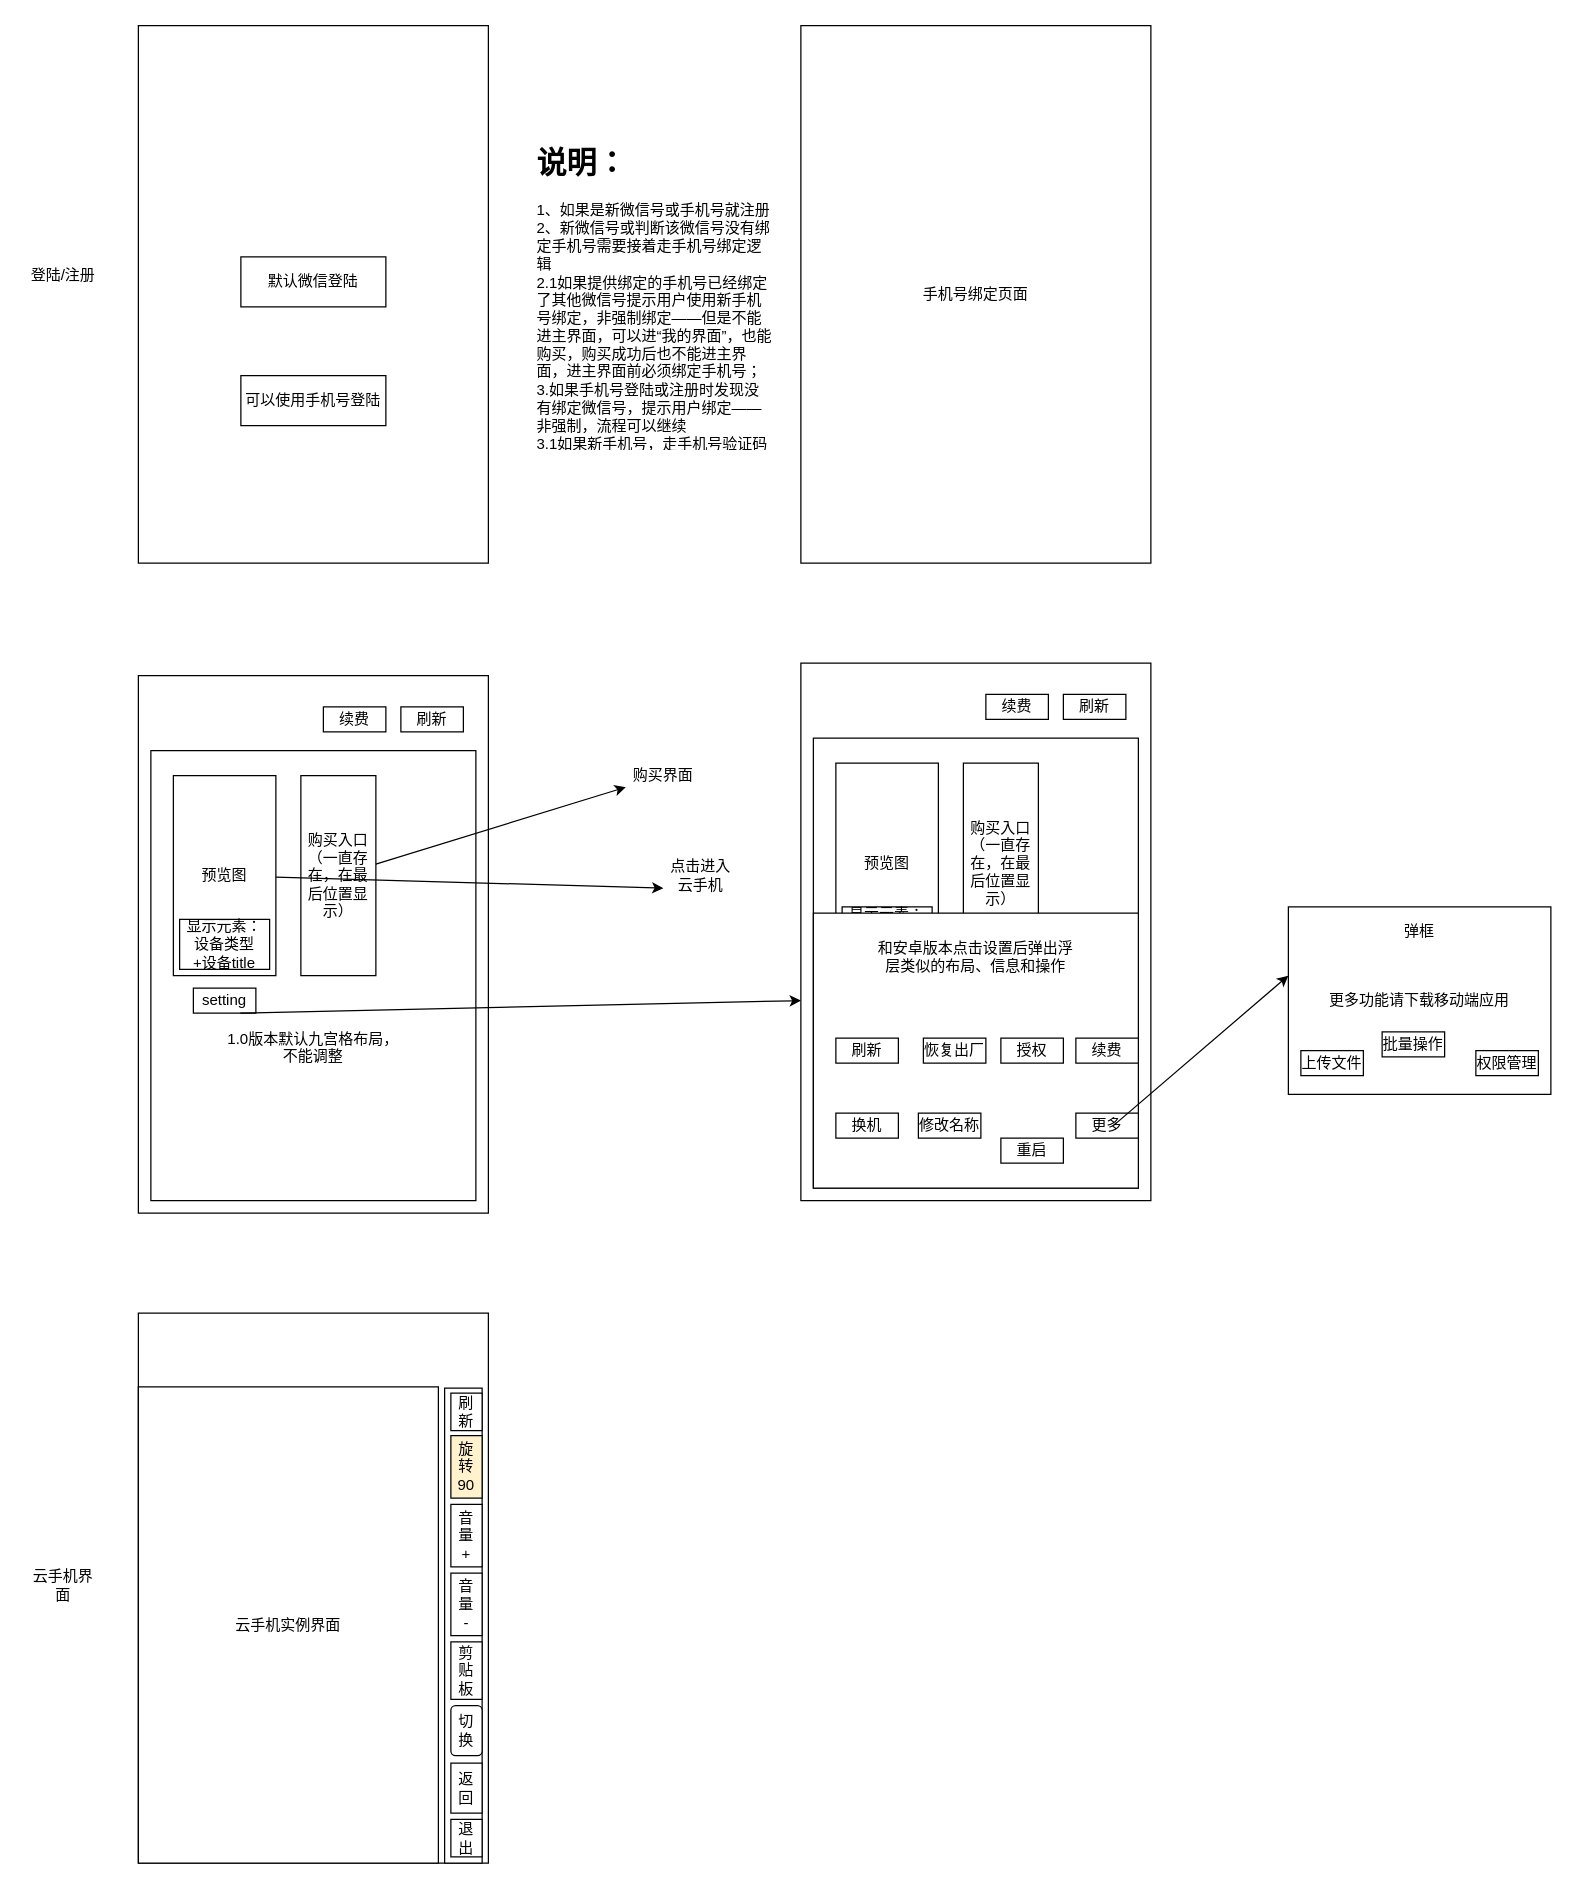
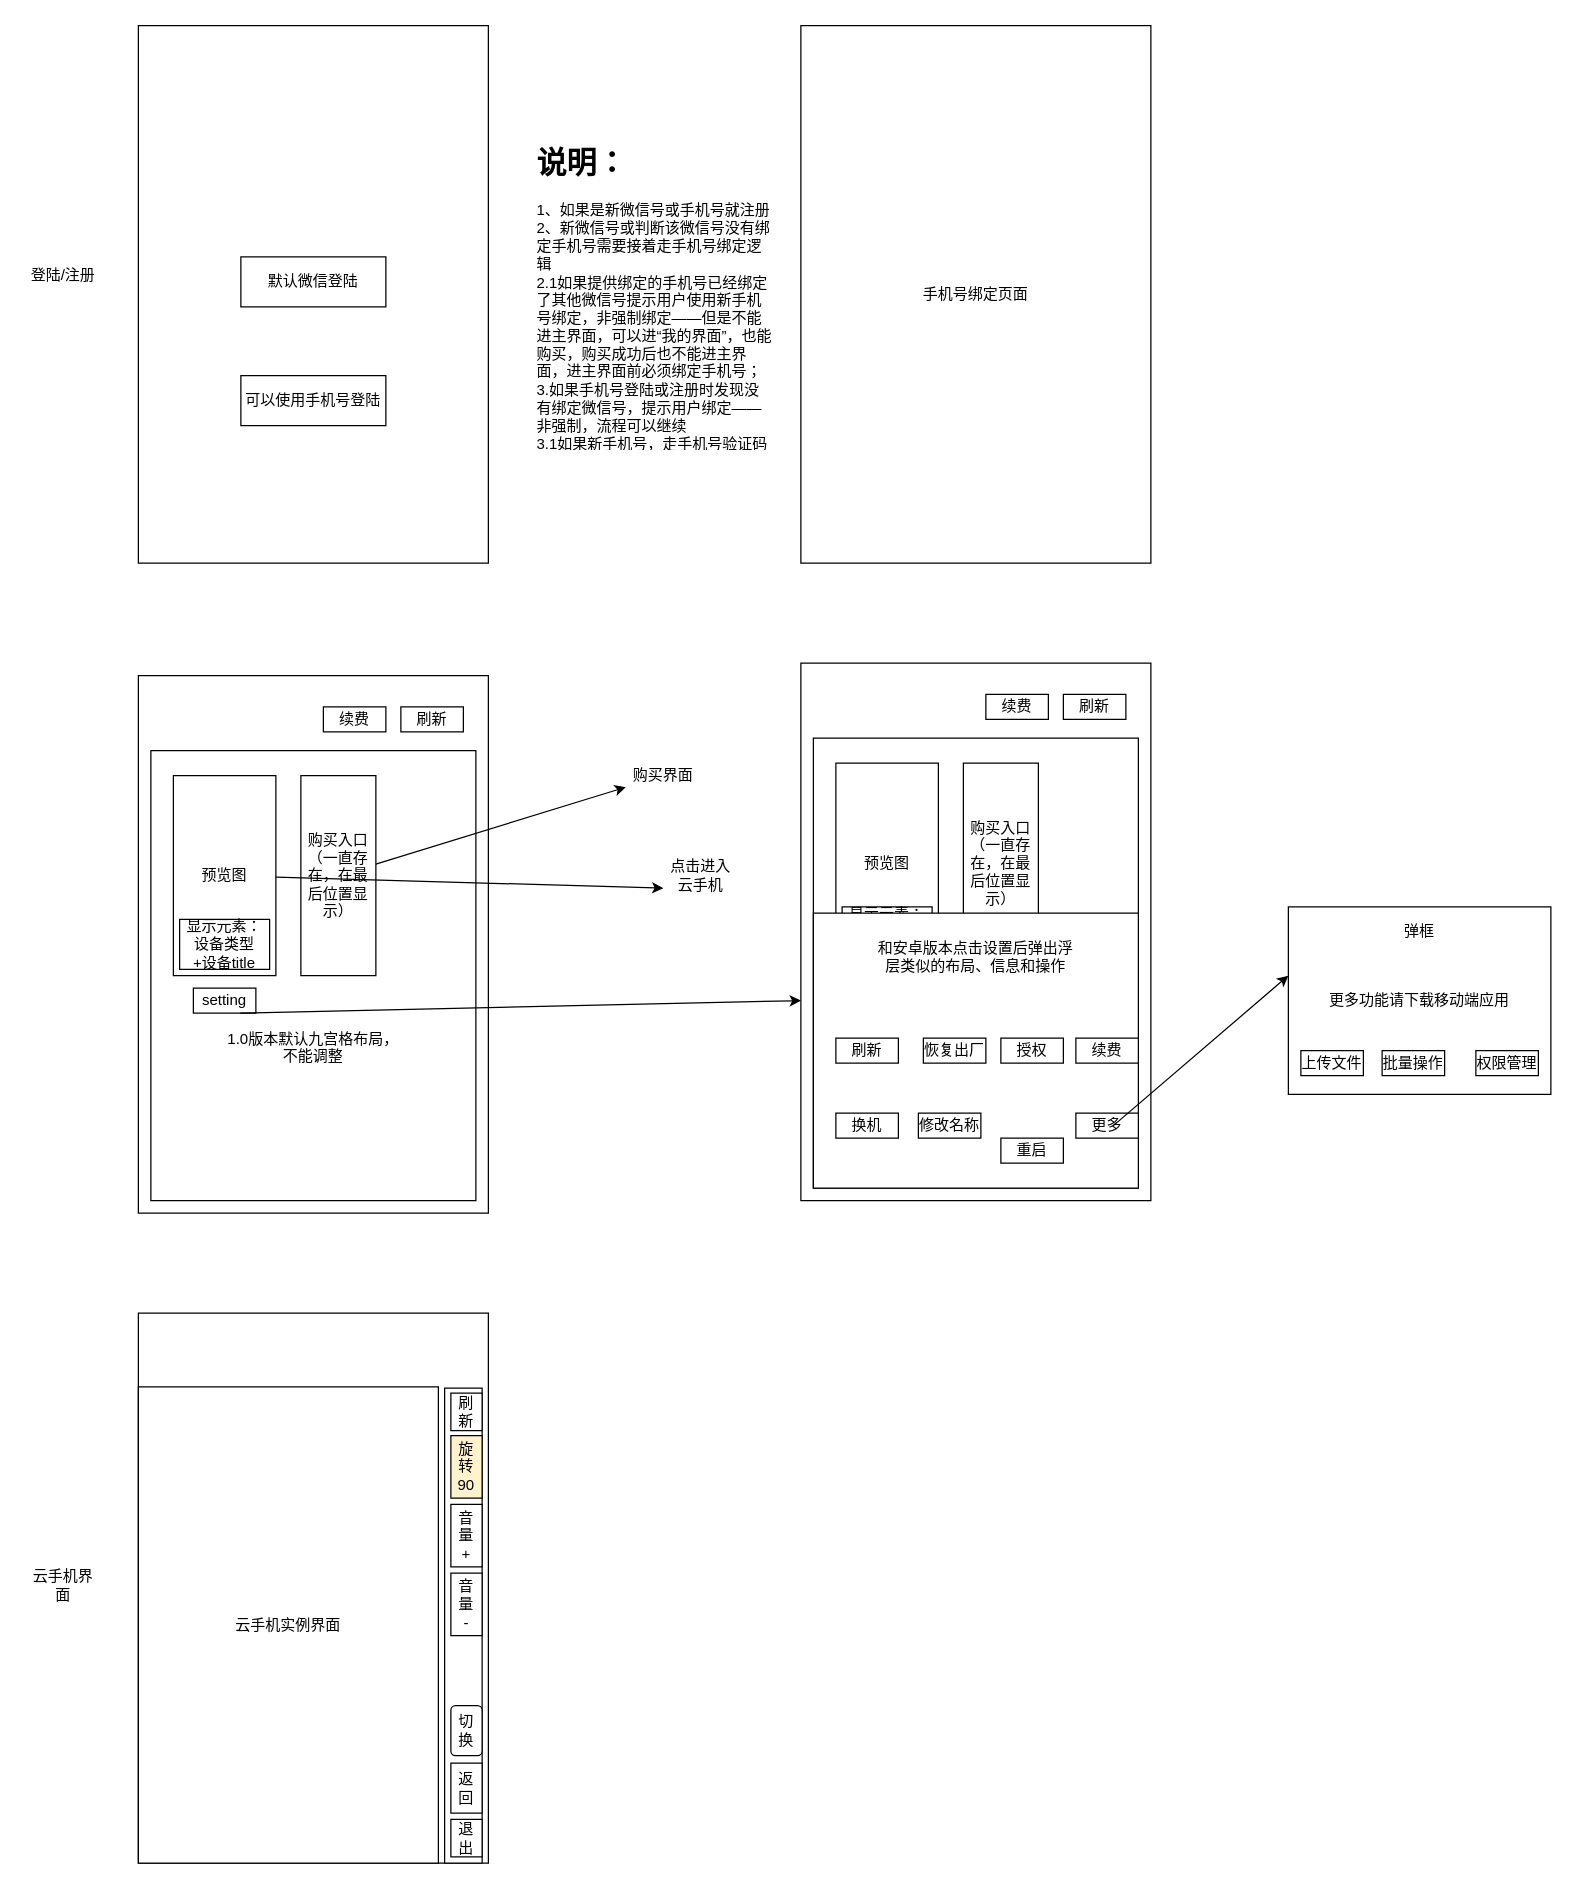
- <mxCell id="43" value="批量操作" style="rounded=0;whiteSpace=wrap;html=1;" vertex="1" parent="1"><mxGeometry x="1105" y="825" width="50" height="20" as="geometry" /></mxCell>
+ <mxCell id="43" value="批量操作" style="rounded=0;whiteSpace=wrap;html=1;" vertex="1" parent="1"><mxGeometry x="1105" y="840" width="50" height="20" as="geometry" /></mxCell>
- <mxCell id="53" value="剪贴板" style="rounded=0;whiteSpace=wrap;html=1;" vertex="1" parent="1"><mxGeometry x="360" y="1313" width="25" height="46" as="geometry" /></mxCell>
